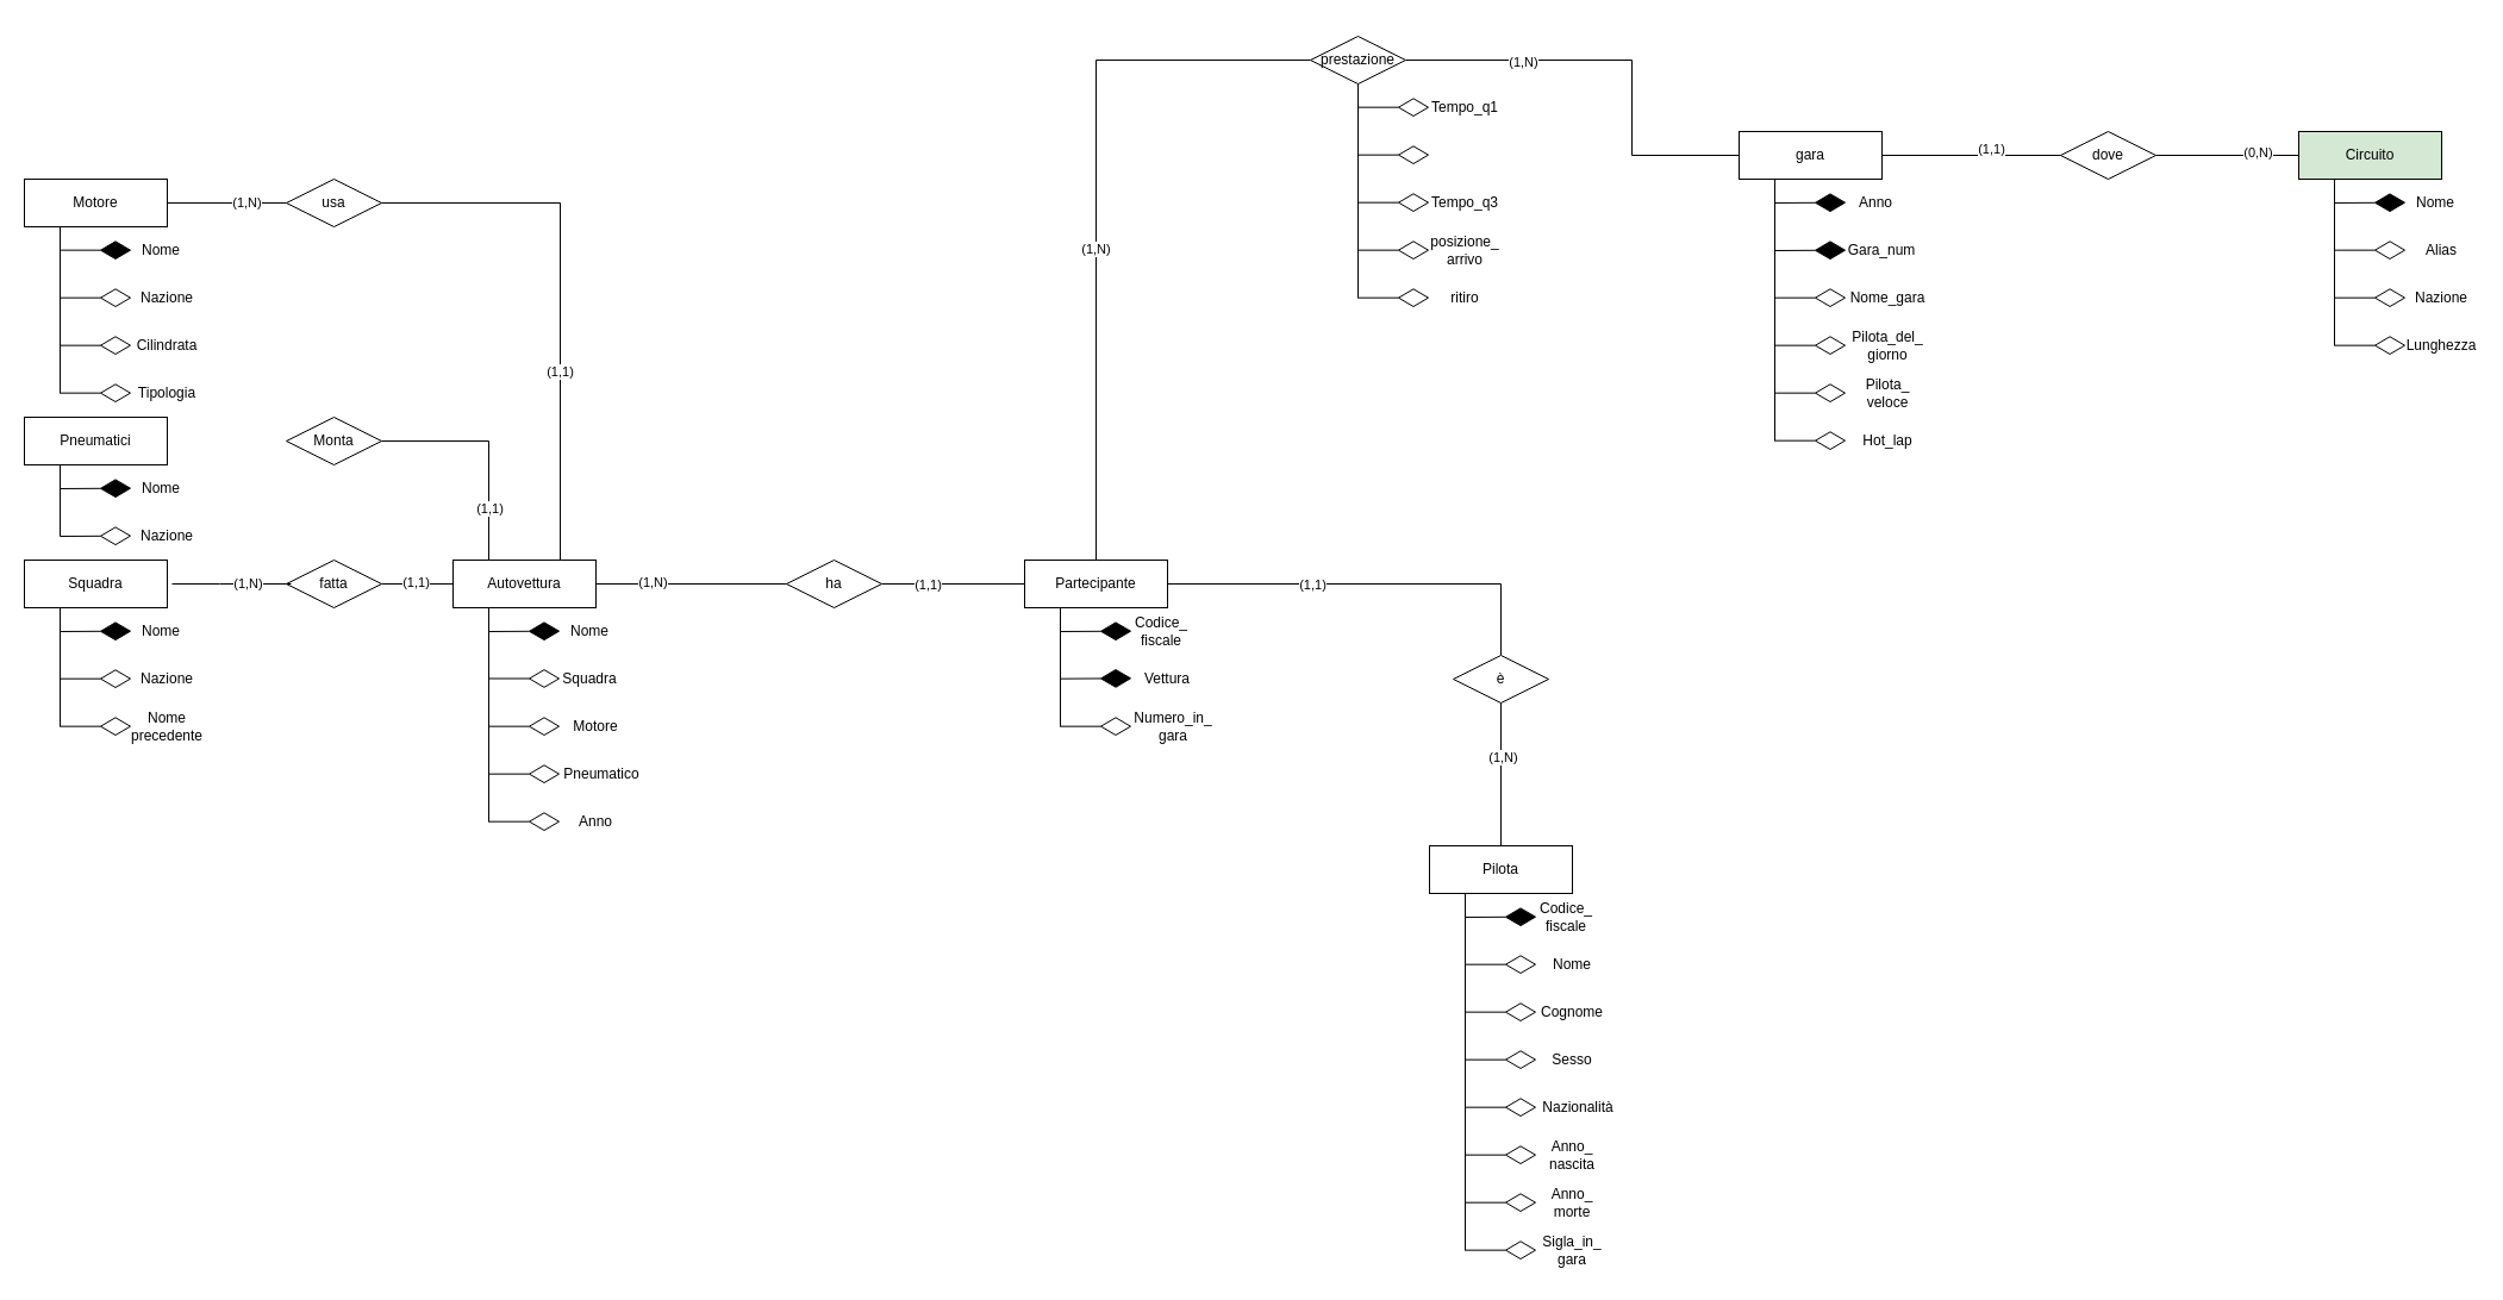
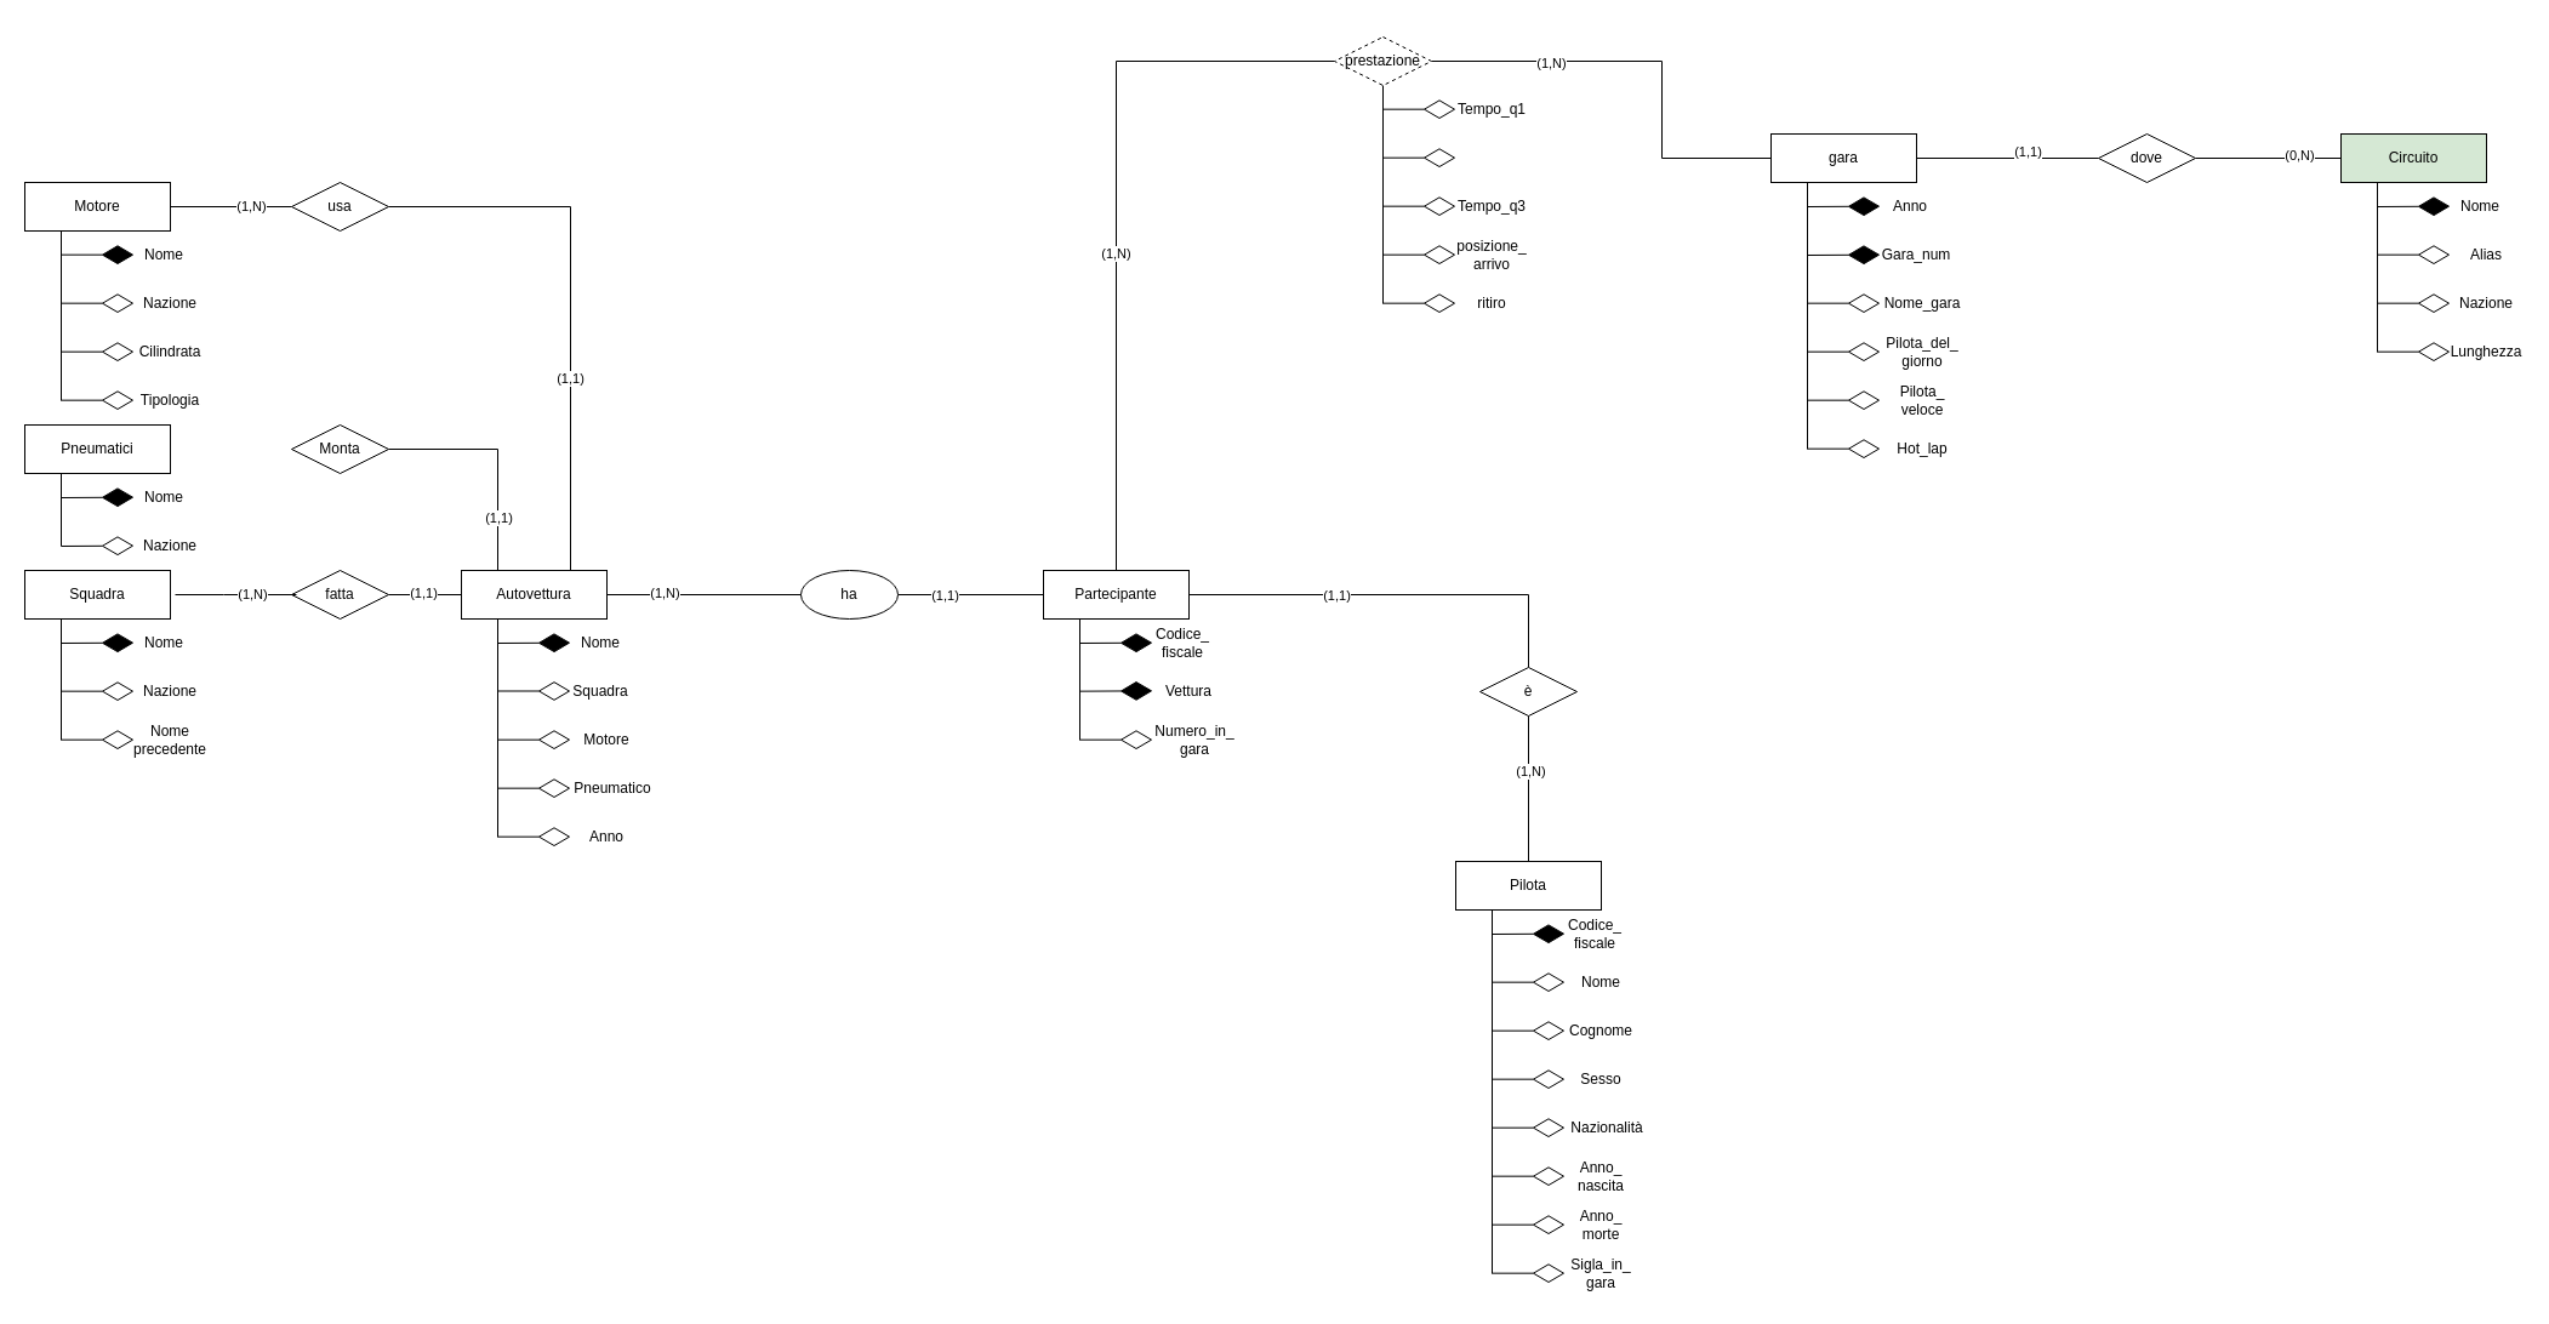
- <mxCell id="121" value="prestazione" style="rhombus;whiteSpace=wrap;html=1;" parent="120" vertex="1"><mxGeometry y="10" width="80" height="40" as="geometry" /></mxCell>
+ <mxCell id="121" value="prestazione" style="rhombus;whiteSpace=wrap;html=1;dashed=1;" parent="120" vertex="1"><mxGeometry y="10" width="80" height="40" as="geometry" /></mxCell>
- <mxCell id="19" value="ha" style="rhombus;whiteSpace=wrap;html=1;" parent="1" vertex="1"><mxGeometry x="660" y="470" width="80" height="40" as="geometry" /></mxCell>
+ <mxCell id="19" value="ha" style="ellipse;whiteSpace=wrap;html=1;" parent="1" vertex="1"><mxGeometry x="660" y="470" width="80" height="40" as="geometry" /></mxCell>
